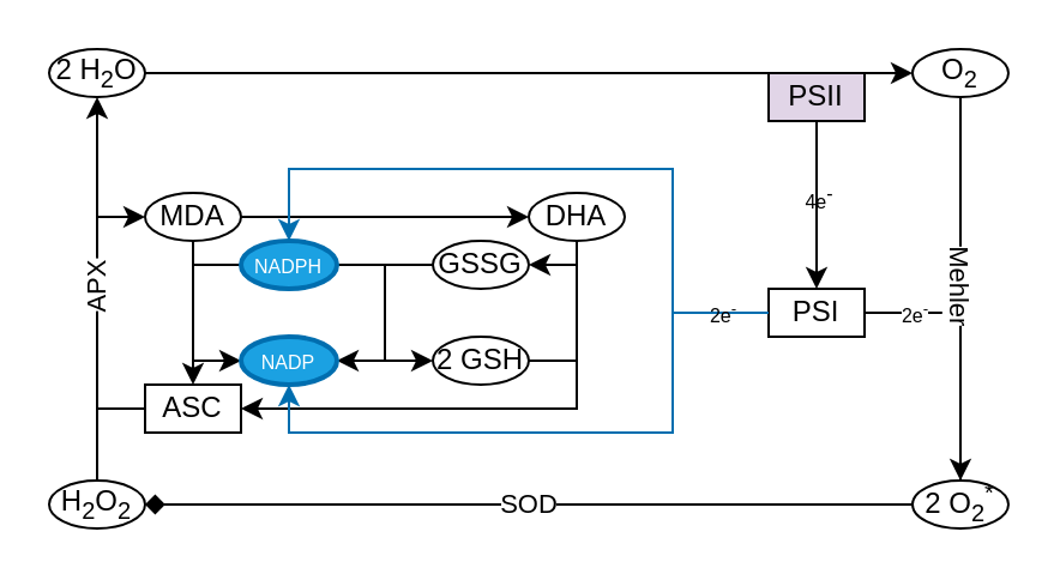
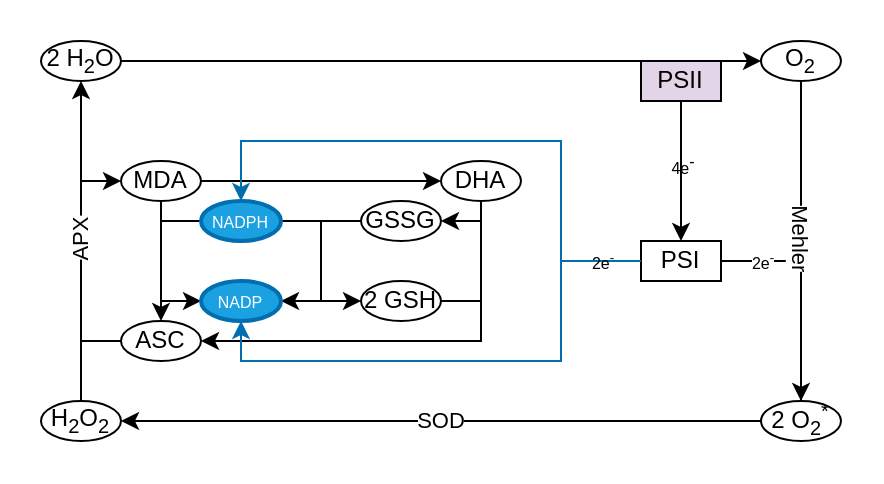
- <mxCell id="24" value="ASC" style="whiteSpace=wrap;html=1;strokeColor=#000000;strokeWidth=1;rounded=0;" vertex="1" parent="1"><mxGeometry x="60" y="160" width="40" height="20" as="geometry" /></mxCell>
+ <mxCell id="24" value="ASC" style="ellipse;whiteSpace=wrap;html=1;strokeColor=#000000;strokeWidth=1;" vertex="1" parent="1"><mxGeometry x="60" y="160" width="40" height="20" as="geometry" /></mxCell>
- <mxCell id="13" value="SOD" style="edgeStyle=orthogonalEdgeStyle;rounded=0;orthogonalLoop=1;jettySize=auto;html=1;exitX=0;exitY=0.5;exitDx=0;exitDy=0;entryX=1;entryY=0.5;entryDx=0;entryDy=0;strokeColor=#000000;endArrow=diamond;" edge="1" parent="1" source="14" target="7"><mxGeometry relative="1" as="geometry" /></mxCell>
+ <mxCell id="13" value="SOD" style="edgeStyle=orthogonalEdgeStyle;rounded=0;orthogonalLoop=1;jettySize=auto;html=1;exitX=0;exitY=0.5;exitDx=0;exitDy=0;entryX=1;entryY=0.5;entryDx=0;entryDy=0;strokeColor=#000000;" edge="1" parent="1" source="14" target="7"><mxGeometry relative="1" as="geometry" /></mxCell>
